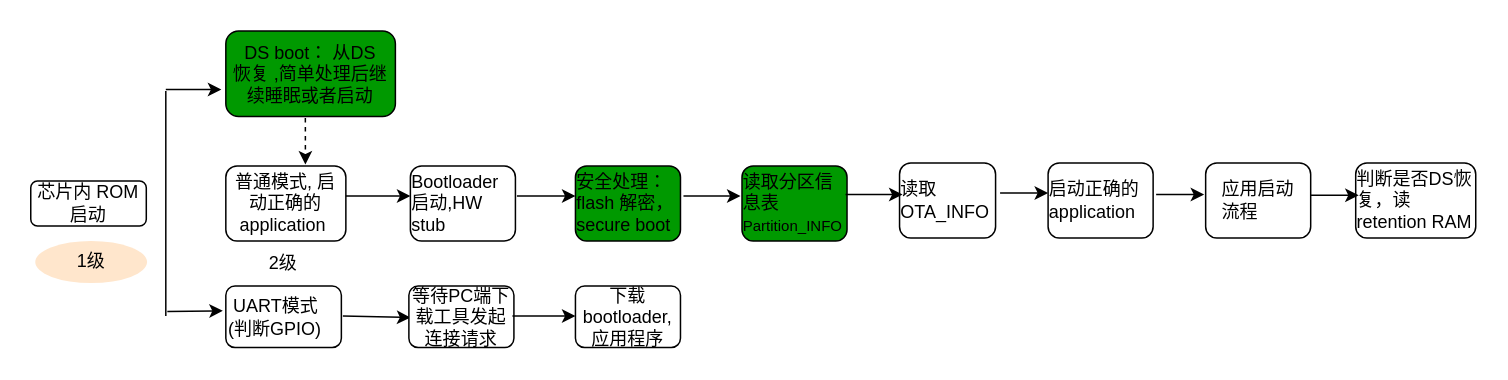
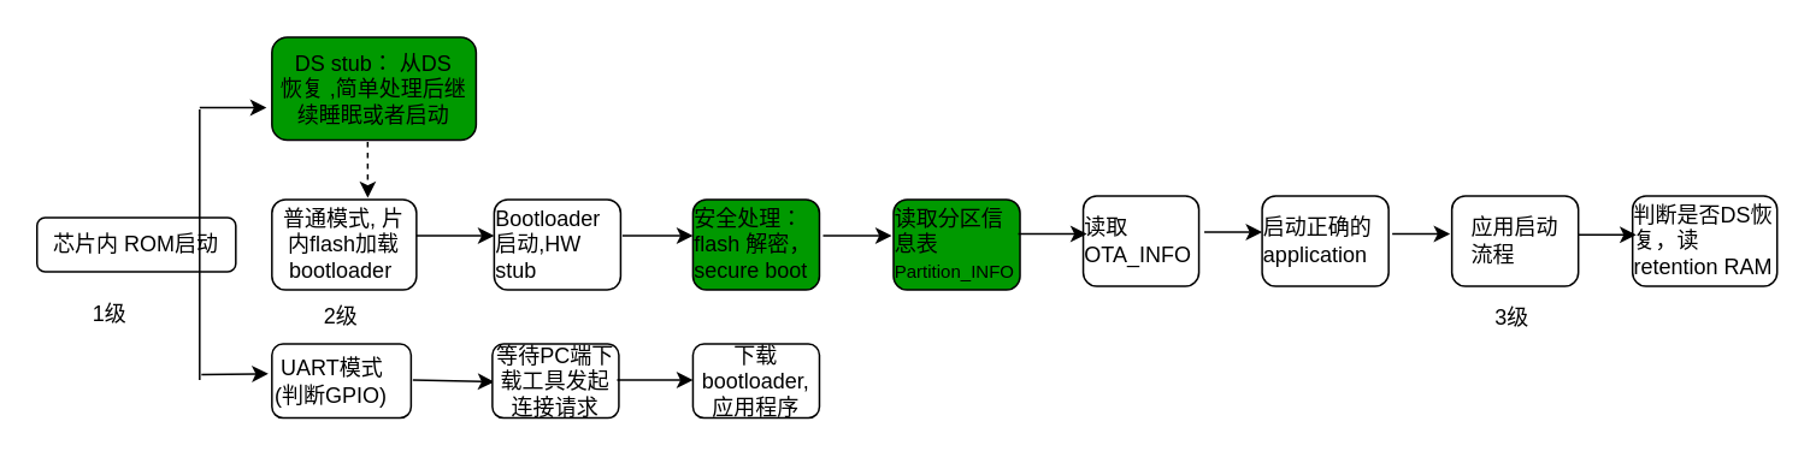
- <mxCell id="5" value="&lt;span style=&quot;text-align: left&quot;&gt;DS boot： 从DS&lt;/span&gt;&lt;br&gt;恢复&amp;nbsp;&lt;span style=&quot;text-align: left&quot;&gt;,简单处理后继续睡眠或者启动&lt;/span&gt;" style="rounded=1;whiteSpace=wrap;html=1;fillColor=#009900;" vertex="1" parent="1"><mxGeometry x="150" y="20" width="113" height="57" as="geometry" /></mxCell>
+ <mxCell id="5" value="&lt;span style=&quot;text-align: left&quot;&gt;DS stub： 从DS&lt;/span&gt;&lt;br&gt;恢复&amp;nbsp;&lt;span style=&quot;text-align: left&quot;&gt;,简单处理后继续睡眠或者启动&lt;/span&gt;" style="rounded=1;whiteSpace=wrap;html=1;fillColor=#009900;" vertex="1" parent="1"><mxGeometry x="150" y="20" width="113" height="57" as="geometry" /></mxCell>
- <mxCell id="2" value="芯片内 ROM启动" style="rounded=1;whiteSpace=wrap;html=1;" vertex="1" parent="1"><mxGeometry x="20" y="120" width="77" height="30" as="geometry" /></mxCell>
+ <mxCell id="2" value="芯片内 ROM启动" style="rounded=1;whiteSpace=wrap;html=1;" vertex="1" parent="1"><mxGeometry x="20" y="120" width="110" height="30" as="geometry" /></mxCell>
- <mxCell id="3" value="&lt;span style=&quot;text-align: left&quot;&gt;普通模式, 启动正确的application&lt;/span&gt;&lt;span style=&quot;text-align: left&quot;&gt;&amp;nbsp;&lt;/span&gt;" style="rounded=1;whiteSpace=wrap;html=1;" vertex="1" parent="1"><mxGeometry x="150" y="110" width="80" height="50" as="geometry" /></mxCell>
+ <mxCell id="3" value="&lt;span style=&quot;text-align: left&quot;&gt;普通模式, 片内flash加载bootloader&lt;/span&gt;&lt;span style=&quot;text-align: left&quot;&gt;&amp;nbsp;&lt;/span&gt;" style="rounded=1;whiteSpace=wrap;html=1;" vertex="1" parent="1"><mxGeometry x="150" y="110" width="80" height="50" as="geometry" /></mxCell>
- <mxCell id="29" value="1级" style="ellipse;whiteSpace=wrap;html=1;strokeColor=none;fillColor=#ffe6cc;" vertex="1" parent="1"><mxGeometry x="23" y="160" width="74.5" height="28" as="geometry" /></mxCell>
+ <mxCell id="29" value="1级" style="ellipse;whiteSpace=wrap;html=1;strokeColor=none;" vertex="1" parent="1"><mxGeometry x="23" y="160" width="74.5" height="28" as="geometry" /></mxCell>
+ <mxCell id="30" value="3级" style="ellipse;whiteSpace=wrap;html=1;strokeColor=none;" vertex="1" parent="1"><mxGeometry x="798.5" y="162" width="74.5" height="28" as="geometry" /></mxCell>
